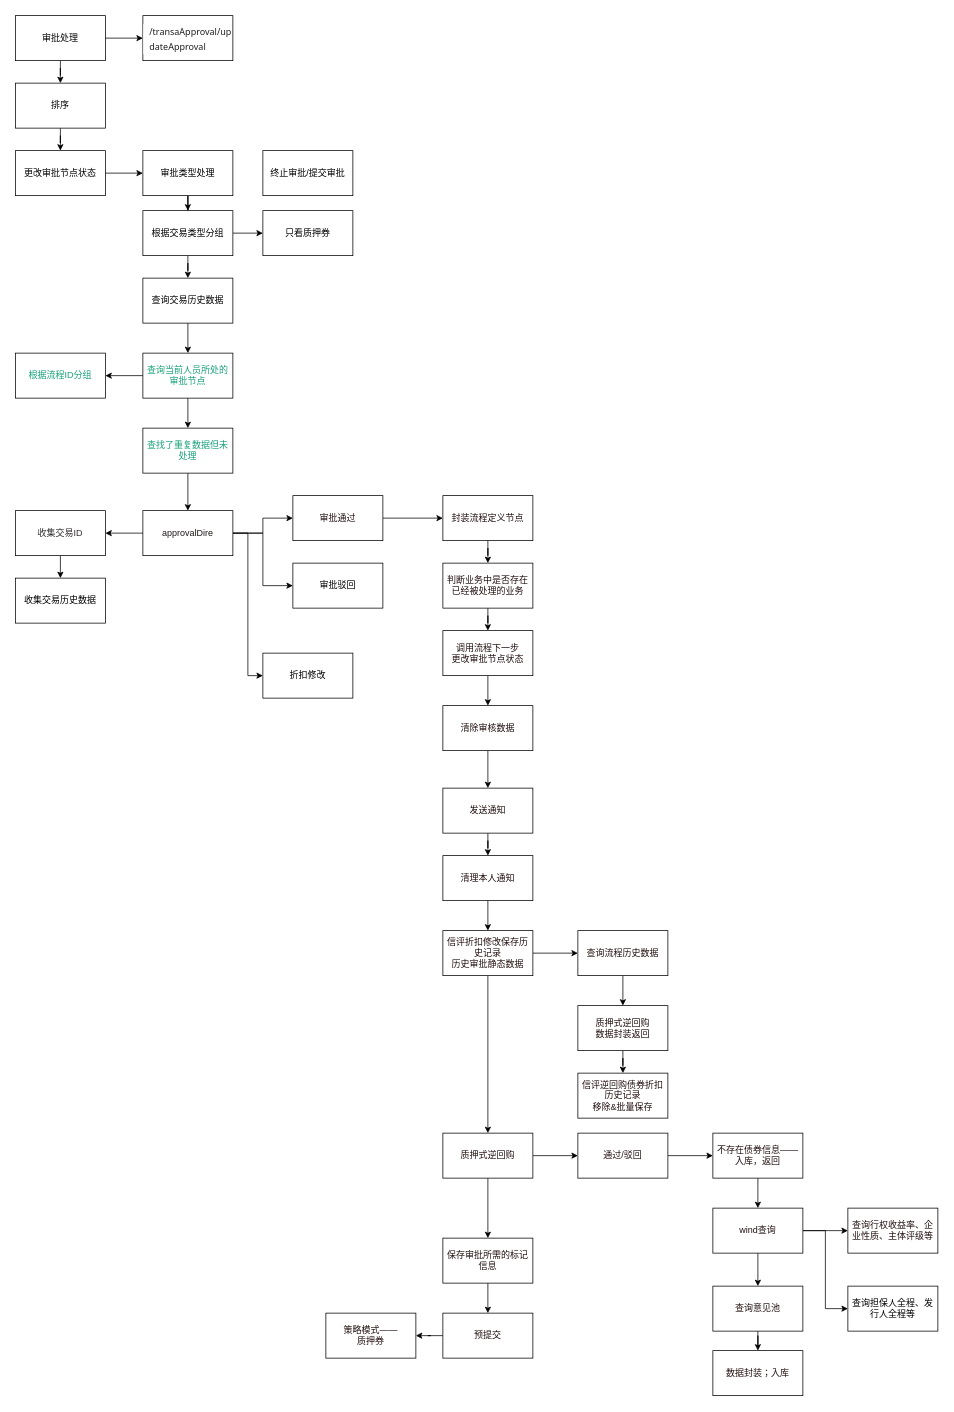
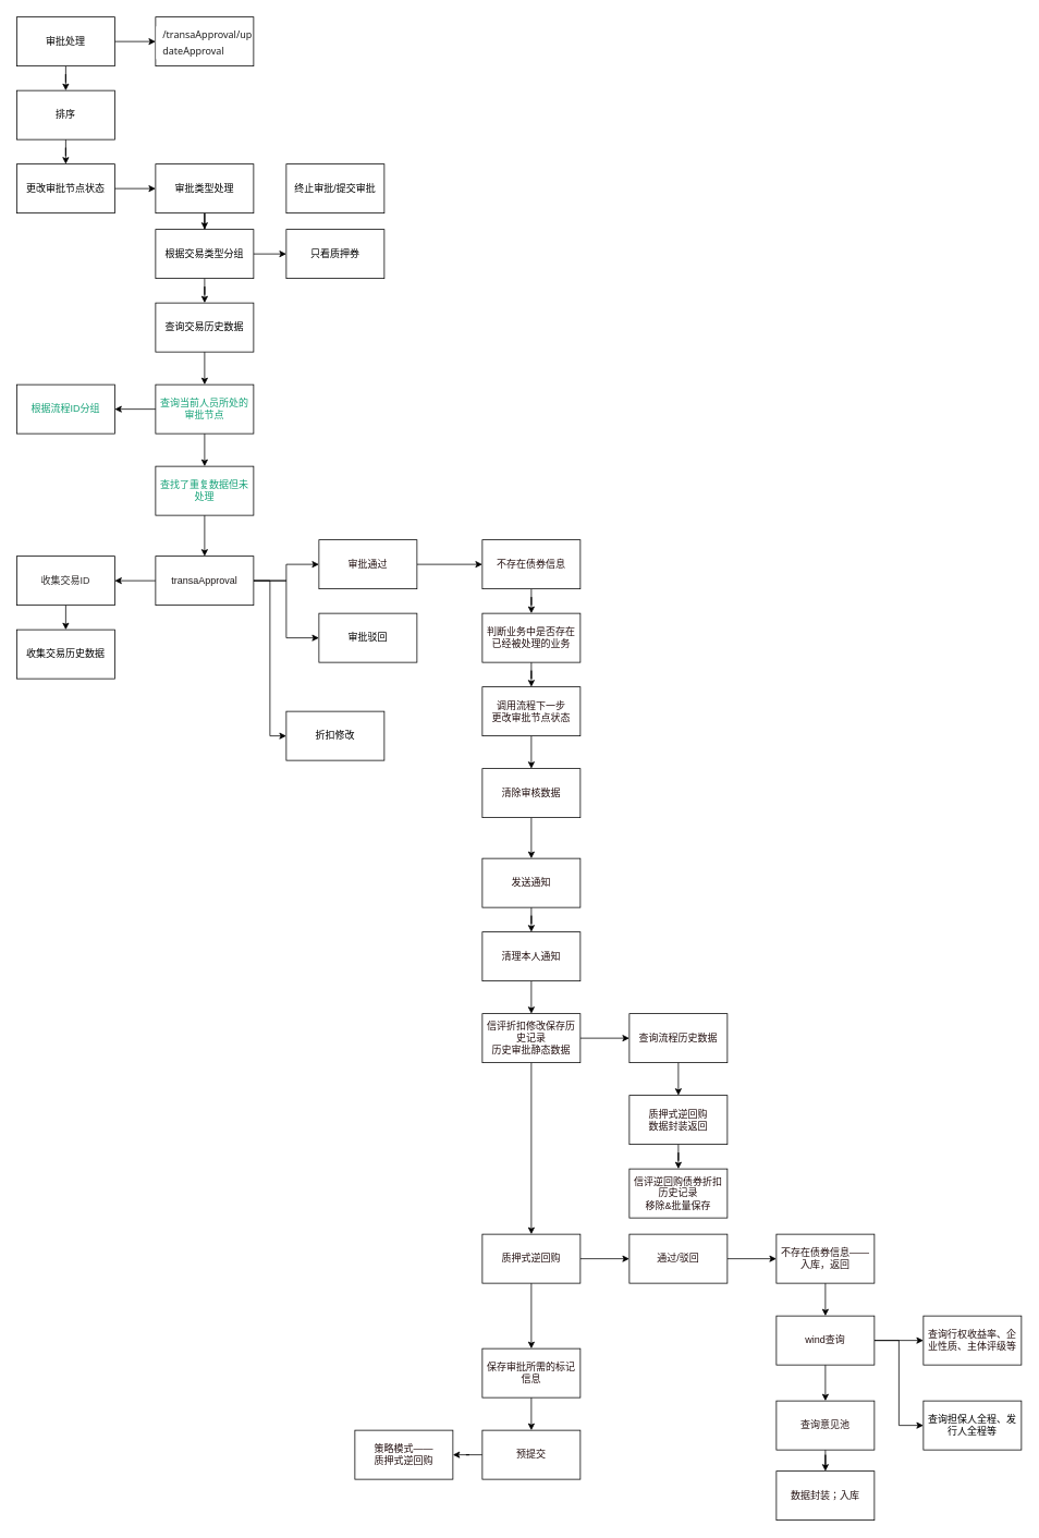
- <mxCell id="38" value="封装流程定义节点" style="whiteSpace=wrap;html=1;fontColor=light-dark(#231010, #ededed);rounded=0;" vertex="1" parent="1"><mxGeometry x="590" y="660" width="120" height="60" as="geometry" /></mxCell>
+ <mxCell id="38" value="不存在债券信息" style="whiteSpace=wrap;html=1;fontColor=light-dark(#231010, #ededed);rounded=0;" vertex="1" parent="1"><mxGeometry x="590" y="660" width="120" height="60" as="geometry" /></mxCell>
- <mxCell id="24" value="&lt;font style=&quot;color: light-dark(rgb(28, 23, 23), rgb(237, 237, 237));&quot;&gt;approvalDire&lt;/font&gt;" style="whiteSpace=wrap;html=1;fontColor=light-dark(#16a278, #ededed);rounded=0;" parent="1" vertex="1"><mxGeometry x="190" y="680" width="120" height="60" as="geometry" /></mxCell>
+ <mxCell id="24" value="&lt;font style=&quot;color: light-dark(rgb(28, 23, 23), rgb(237, 237, 237));&quot;&gt;transaApproval&lt;/font&gt;" style="whiteSpace=wrap;html=1;fontColor=light-dark(#16a278, #ededed);rounded=0;" parent="1" vertex="1"><mxGeometry x="190" y="680" width="120" height="60" as="geometry" /></mxCell>
- <mxCell id="77" value="策略模式——&lt;div&gt;质押券&lt;/div&gt;" style="whiteSpace=wrap;html=1;fontColor=light-dark(#231010, #ededed);rounded=0;" vertex="1" parent="1"><mxGeometry x="434" y="1750" width="120" height="60" as="geometry" /></mxCell>
+ <mxCell id="77" value="策略模式——&lt;div&gt;质押式逆回购&lt;/div&gt;" style="whiteSpace=wrap;html=1;fontColor=light-dark(#231010, #ededed);rounded=0;" vertex="1" parent="1"><mxGeometry x="434" y="1750" width="120" height="60" as="geometry" /></mxCell>
